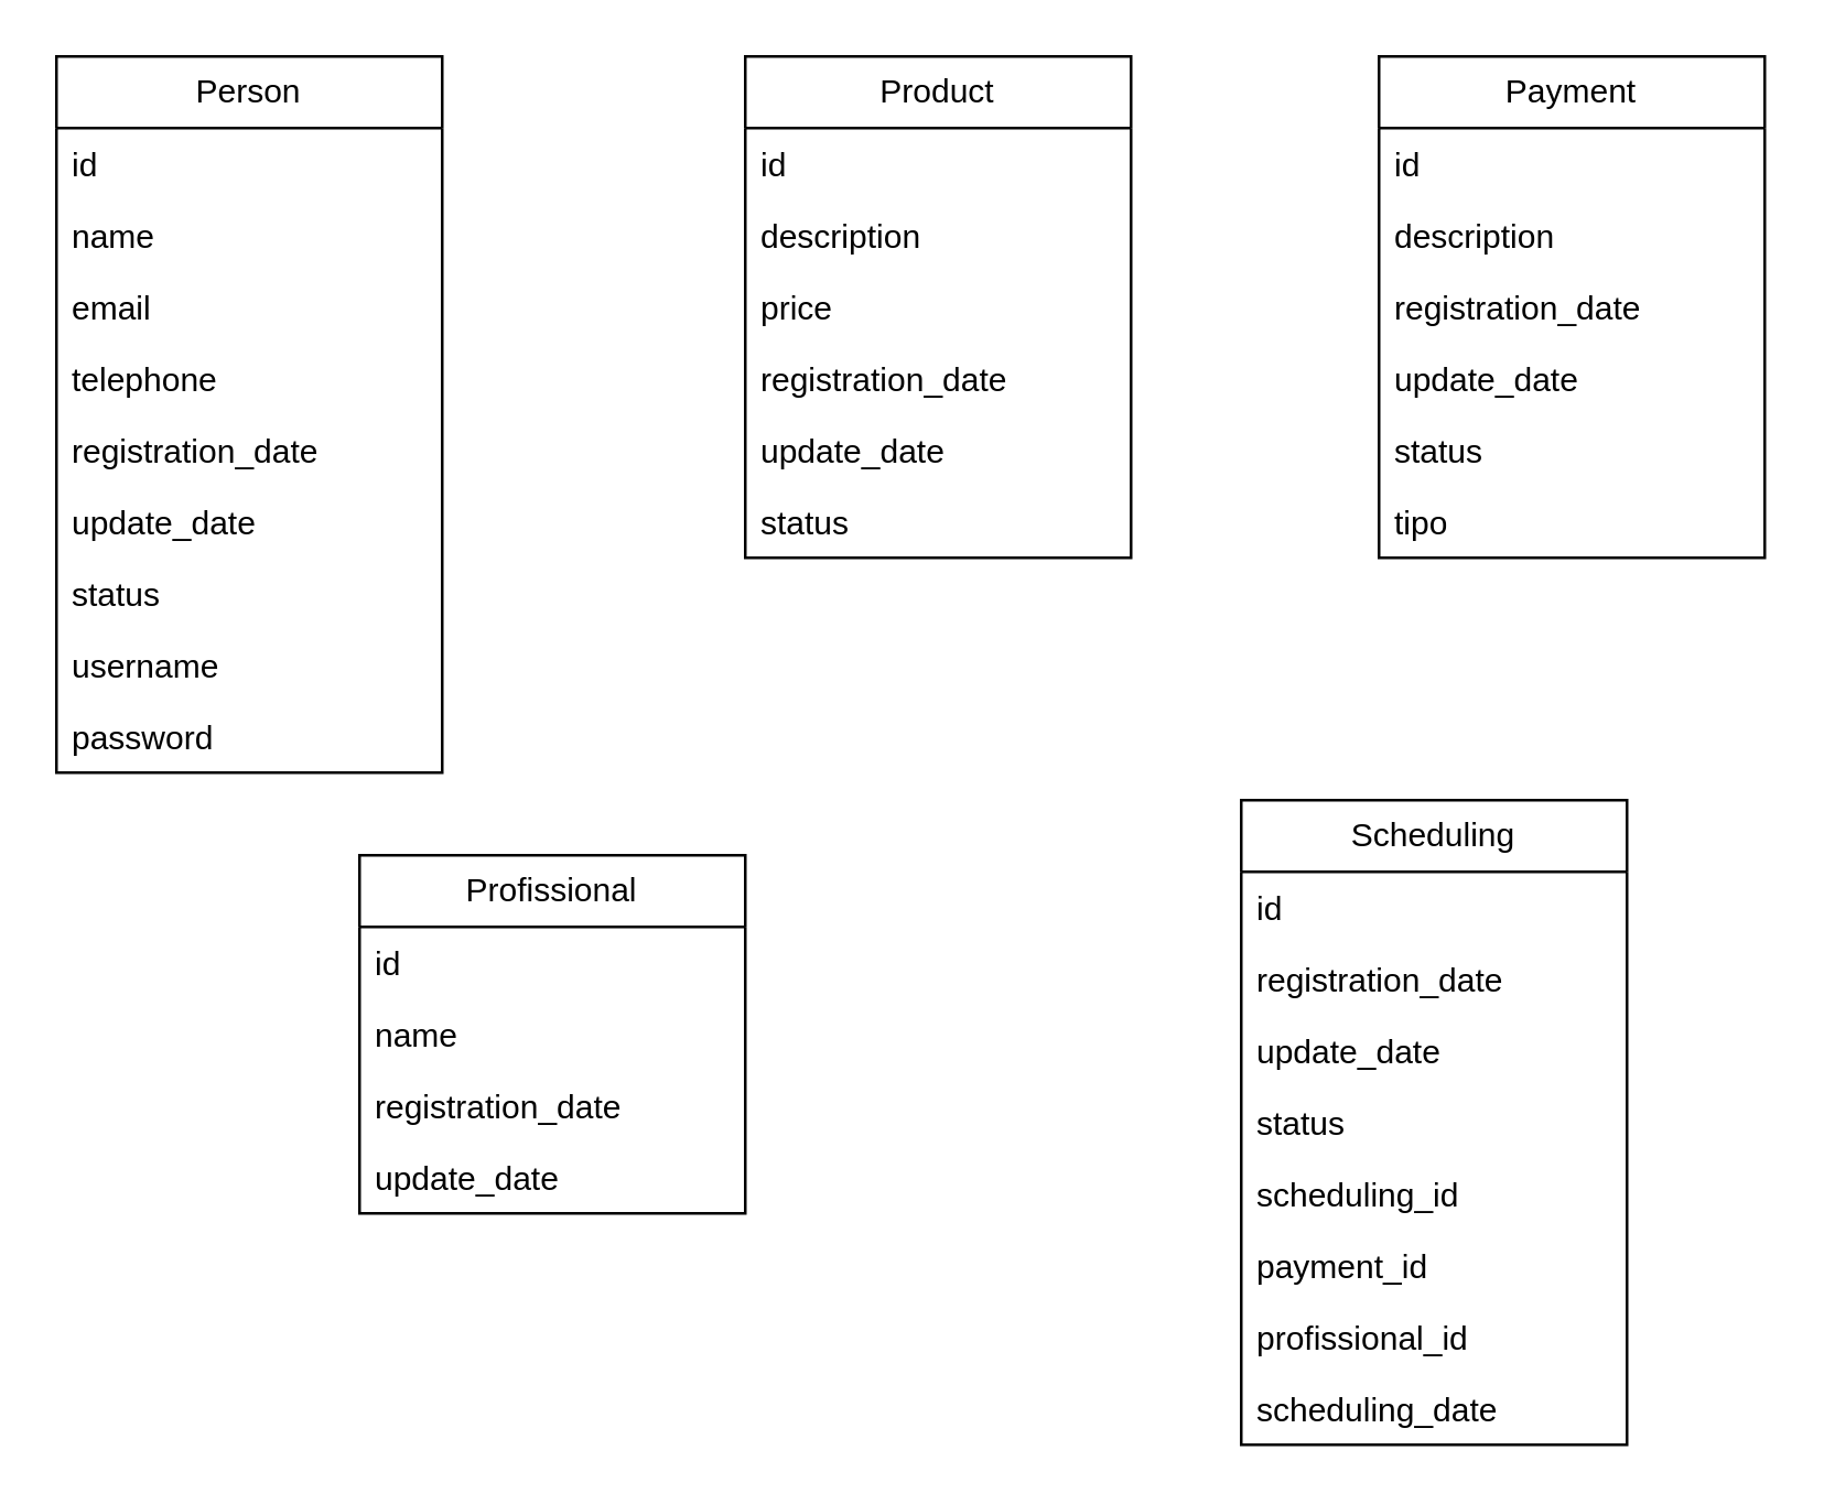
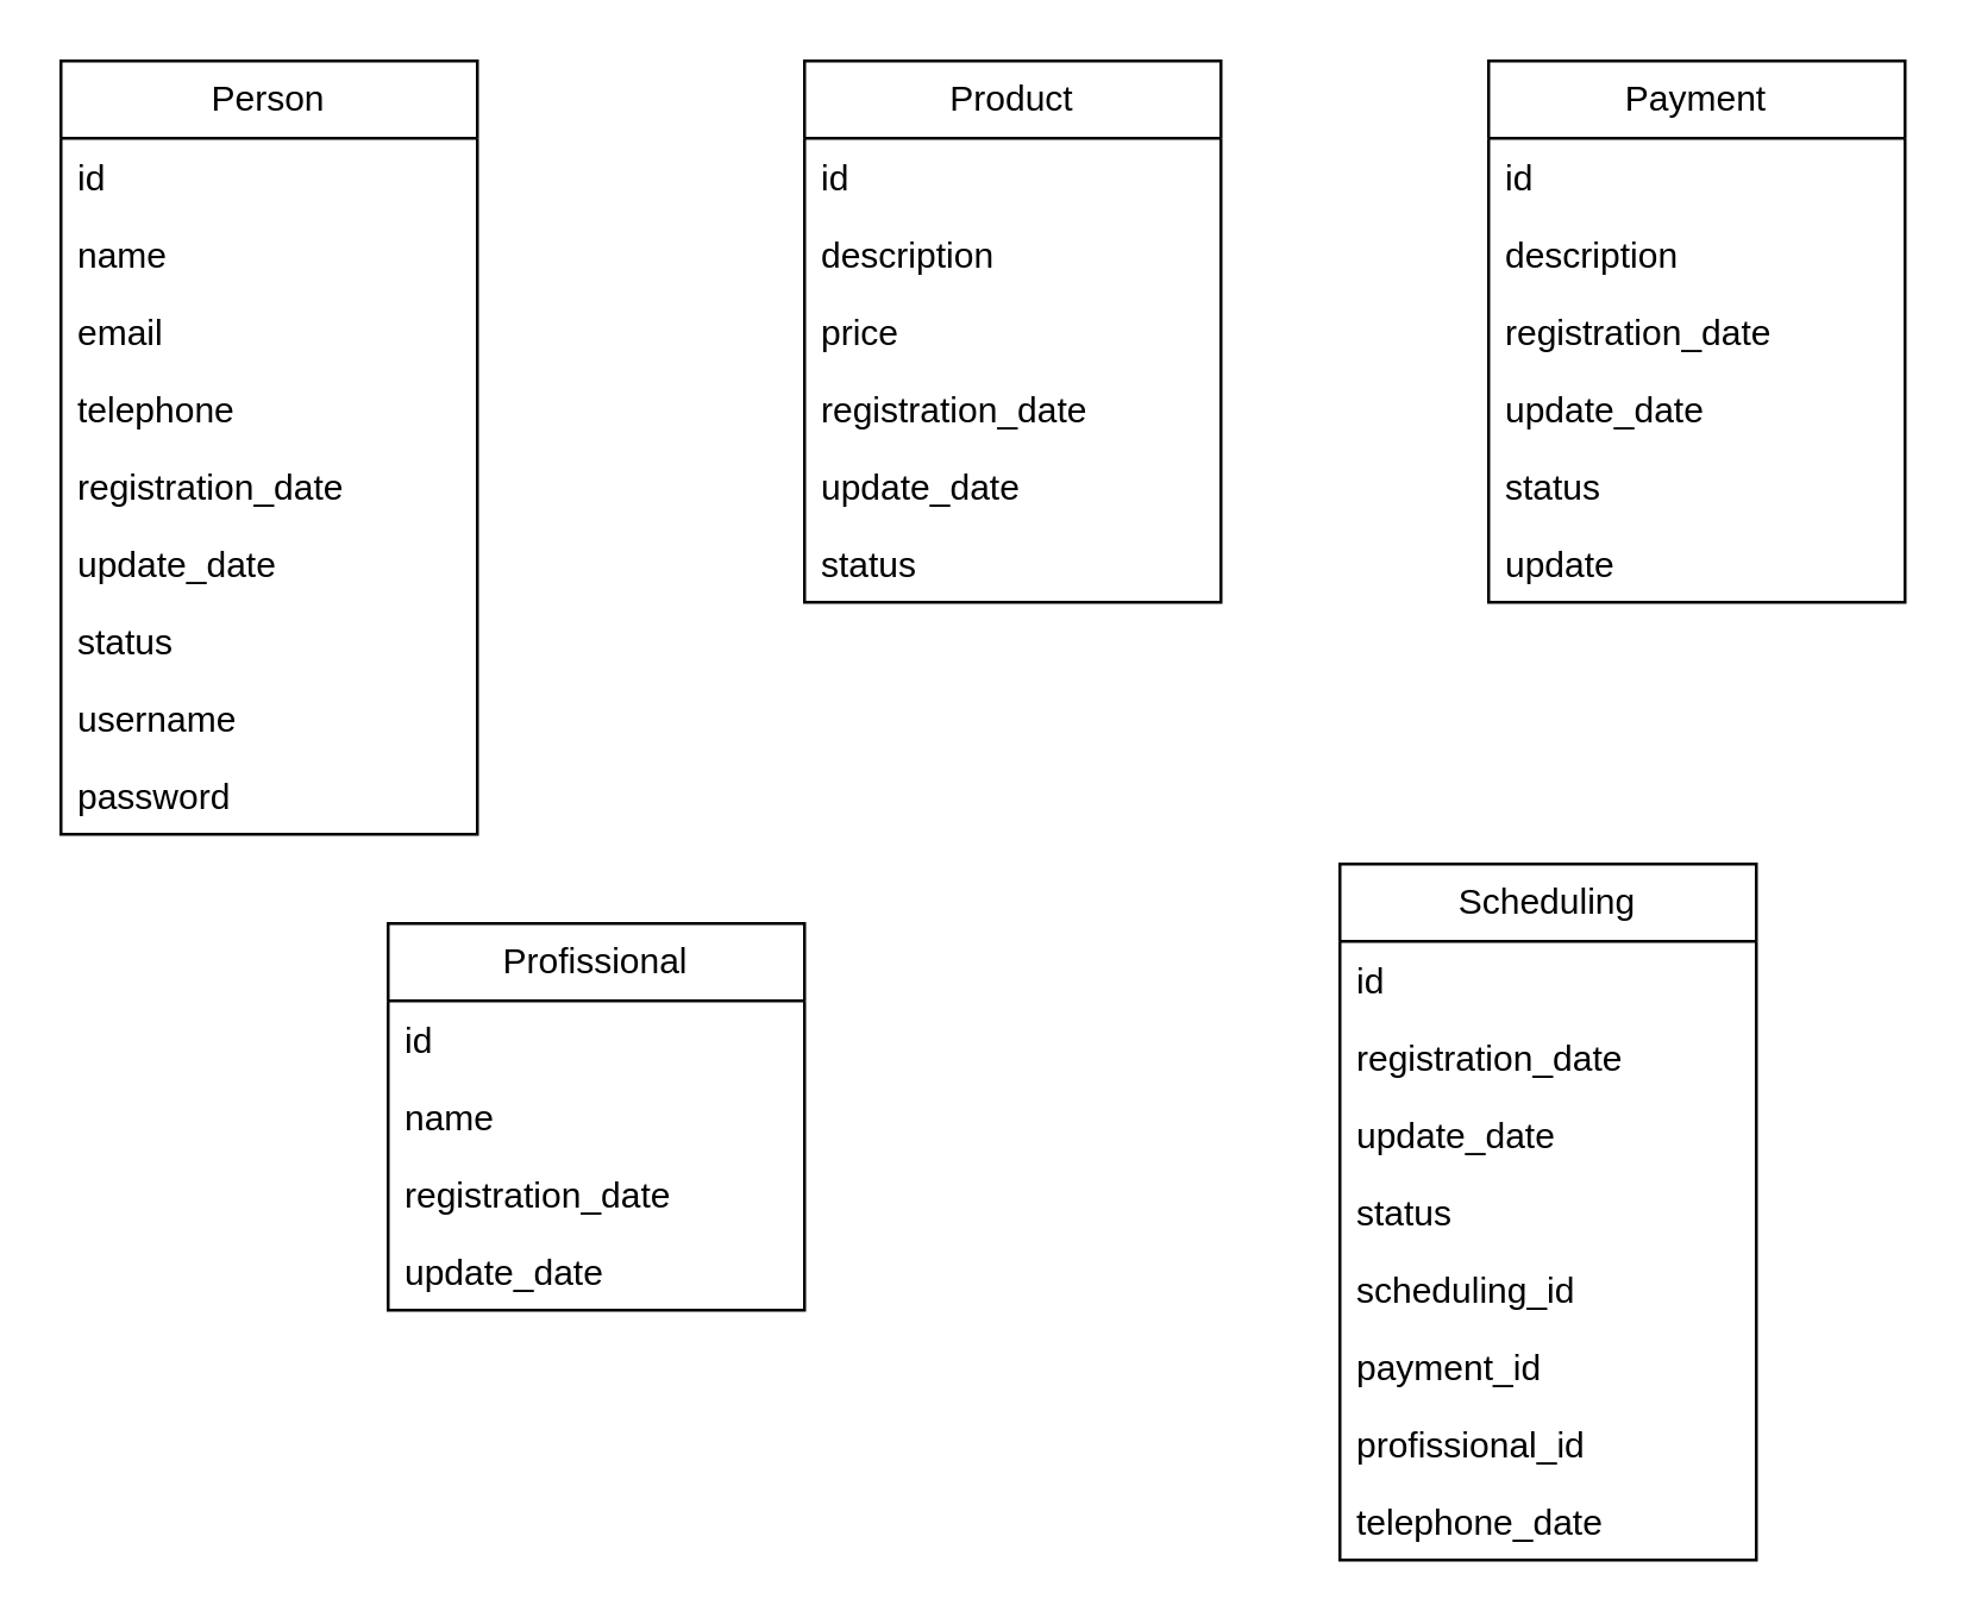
- <mxCell id="25" value="&lt;div&gt;tipo&lt;/div&gt;&lt;div&gt;&lt;br&gt;&lt;/div&gt;" style="text;strokeColor=none;fillColor=none;align=left;verticalAlign=top;spacingLeft=4;spacingRight=4;overflow=hidden;rotatable=0;points=[[0,0.5],[1,0.5]];portConstraint=eastwest;whiteSpace=wrap;html=1;" vertex="1" parent="19"><mxGeometry y="156" width="140" height="26" as="geometry" /></mxCell>
+ <mxCell id="25" value="&lt;div&gt;update&lt;/div&gt;&lt;div&gt;&lt;br&gt;&lt;/div&gt;" style="text;strokeColor=none;fillColor=none;align=left;verticalAlign=top;spacingLeft=4;spacingRight=4;overflow=hidden;rotatable=0;points=[[0,0.5],[1,0.5]];portConstraint=eastwest;whiteSpace=wrap;html=1;" vertex="1" parent="19"><mxGeometry y="156" width="140" height="26" as="geometry" /></mxCell>
- <mxCell id="34" value="scheduling_date" style="text;strokeColor=none;fillColor=none;align=left;verticalAlign=top;spacingLeft=4;spacingRight=4;overflow=hidden;rotatable=0;points=[[0,0.5],[1,0.5]];portConstraint=eastwest;whiteSpace=wrap;html=1;" vertex="1" parent="26"><mxGeometry y="208" width="140" height="26" as="geometry" /></mxCell>
+ <mxCell id="34" value="telephone_date" style="text;strokeColor=none;fillColor=none;align=left;verticalAlign=top;spacingLeft=4;spacingRight=4;overflow=hidden;rotatable=0;points=[[0,0.5],[1,0.5]];portConstraint=eastwest;whiteSpace=wrap;html=1;" vertex="1" parent="26"><mxGeometry y="208" width="140" height="26" as="geometry" /></mxCell>
